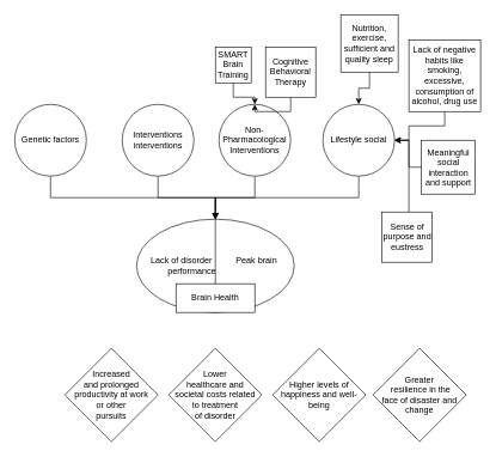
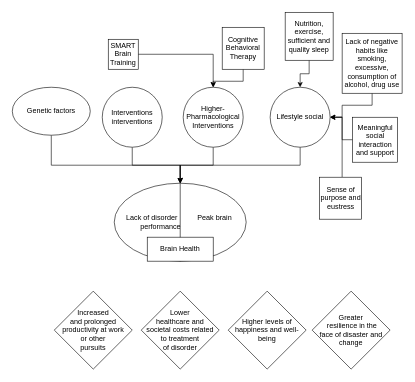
- <mxCell id="8" value="SMART Brain Training" style="whiteSpace=wrap;html=1;aspect=fixed;" vertex="1" parent="1"><mxGeometry x="300" y="65" width="50" height="50" as="geometry" /></mxCell>
+ <mxCell id="8" value="SMART Brain Training" style="whiteSpace=wrap;html=1;aspect=fixed;" vertex="1" parent="1"><mxGeometry x="180" y="65" width="50" height="50" as="geometry" /></mxCell>
- <mxCell id="12" value="Cognitive Behavioral Therapy" style="whiteSpace=wrap;html=1;aspect=fixed;" vertex="1" parent="1"><mxGeometry x="370" y="65" width="70" height="70" as="geometry" /></mxCell>
+ <mxCell id="12" value="Cognitive Behavioral Therapy" style="whiteSpace=wrap;html=1;aspect=fixed;" vertex="1" parent="1"><mxGeometry x="370" y="45" width="70" height="70" as="geometry" /></mxCell>
- <mxCell id="14" value="Genetic factors" style="ellipse;whiteSpace=wrap;html=1;aspect=fixed;" vertex="1" parent="1"><mxGeometry x="20" y="145" width="100" height="100" as="geometry" /></mxCell>
+ <mxCell id="14" value="Genetic factors" style="ellipse;whiteSpace=wrap;html=1;aspect=fixed;" vertex="1" parent="1"><mxGeometry x="20" y="145" width="130" height="80" as="geometry" /></mxCell>
- <mxCell id="6" value="Non-Pharmacological Interventions" style="ellipse;whiteSpace=wrap;html=1;aspect=fixed;" vertex="1" parent="1"><mxGeometry x="305" y="145" width="100" height="100" as="geometry" /></mxCell>
+ <mxCell id="6" value="Higher-Pharmacological Interventions" style="ellipse;whiteSpace=wrap;html=1;aspect=fixed;" vertex="1" parent="1"><mxGeometry x="305" y="145" width="100" height="100" as="geometry" /></mxCell>
